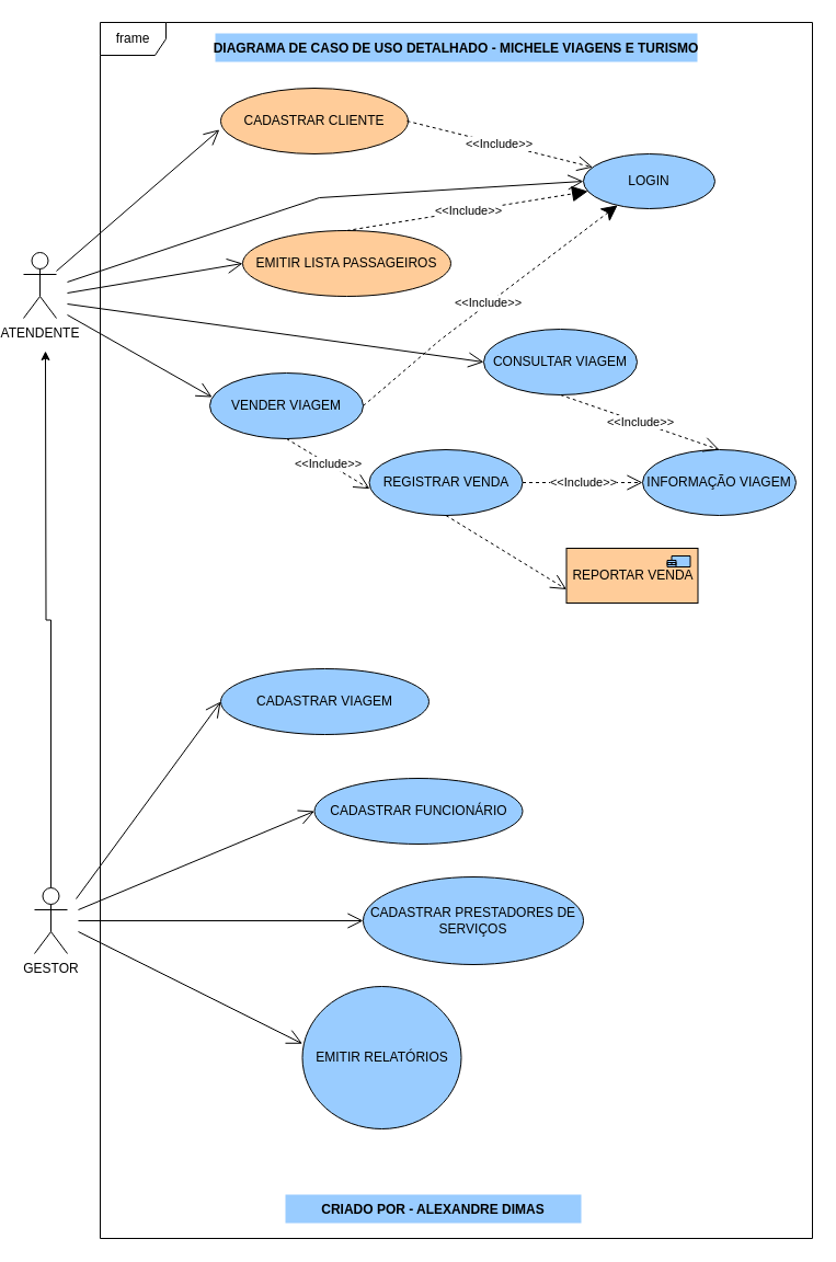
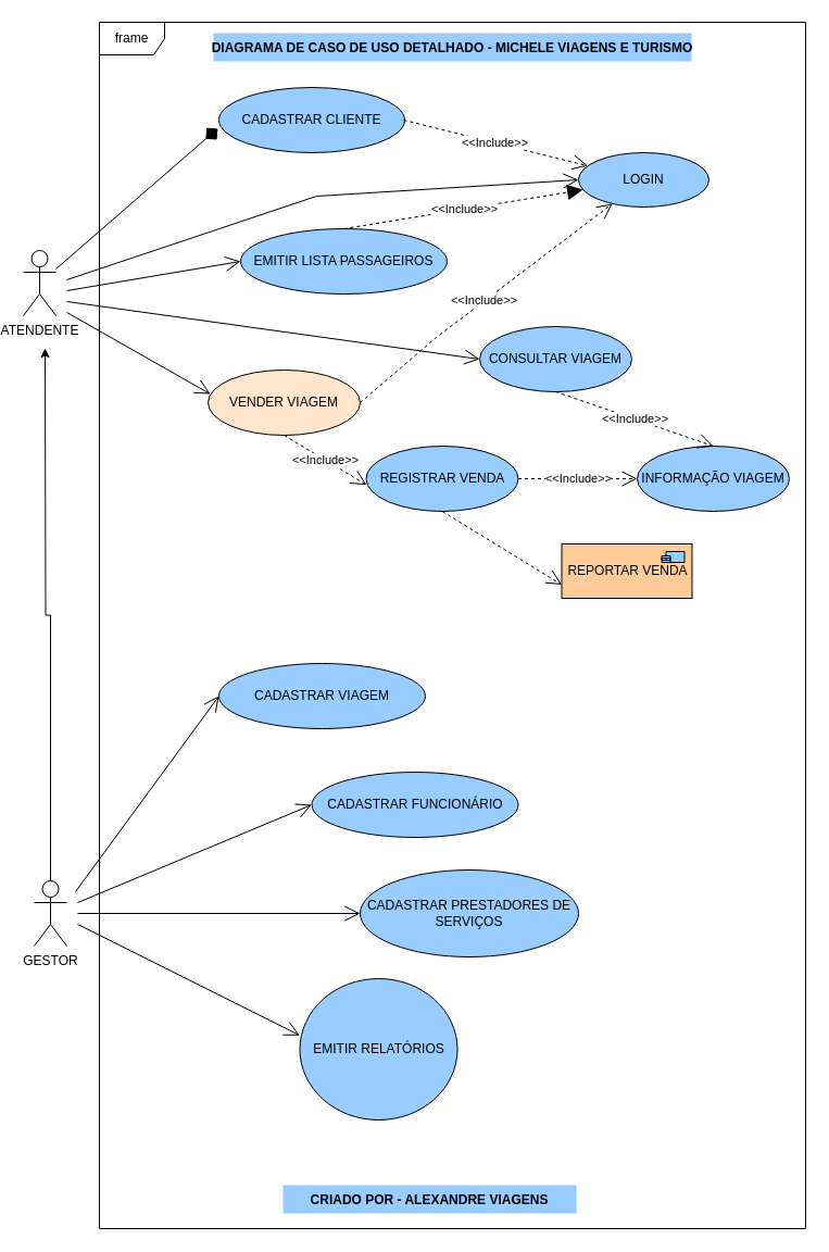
- <mxCell id="8" value="&lt;font style=&quot;vertical-align: inherit&quot;&gt;&lt;font style=&quot;vertical-align: inherit&quot;&gt;CADASTRAR CLIENTE&lt;/font&gt;&lt;/font&gt;" style="ellipse;whiteSpace=wrap;html=1;fillColor=#ffcc99;" vertex="1" parent="1"><mxGeometry x="200" y="80" width="171" height="60" as="geometry" /></mxCell>
+ <mxCell id="8" value="&lt;font style=&quot;vertical-align: inherit&quot;&gt;&lt;font style=&quot;vertical-align: inherit&quot;&gt;CADASTRAR CLIENTE&lt;/font&gt;&lt;/font&gt;" style="ellipse;whiteSpace=wrap;html=1;fillColor=#99CCFF;" vertex="1" parent="1"><mxGeometry x="200" y="80" width="171" height="60" as="geometry" /></mxCell>
- <mxCell id="29" value="" style="endArrow=open;endFill=1;endSize=12;html=1;rounded=0;entryX=-0.007;entryY=0.631;entryDx=0;entryDy=0;entryPerimeter=0;" edge="1" parent="1" source="5" target="8"><mxGeometry width="160" relative="1" as="geometry"><mxPoint x="80" y="190" as="sourcePoint" /><mxPoint x="240" y="190" as="targetPoint" /></mxGeometry></mxCell>
+ <mxCell id="29" value="" style="endArrow=diamond;endFill=1;endSize=12;html=1;rounded=0;entryX=-0.007;entryY=0.631;entryDx=0;entryDy=0;entryPerimeter=0;" edge="1" parent="1" source="5" target="8"><mxGeometry width="160" relative="1" as="geometry"><mxPoint x="80" y="190" as="sourcePoint" /><mxPoint x="240" y="190" as="targetPoint" /></mxGeometry></mxCell>
- <mxCell id="16" value="&amp;lt;&amp;lt;Include&amp;gt;&amp;gt;" style="endArrow=classic;endSize=12;dashed=1;html=1;rounded=0;exitX=1;exitY=0.5;exitDx=0;exitDy=0;" edge="1" parent="1" source="7" target="6"><mxGeometry width="160" relative="1" as="geometry"><mxPoint x="250" y="240" as="sourcePoint" /><mxPoint x="410" y="240" as="targetPoint" /><Array as="points"><mxPoint x="400" y="310" /></Array></mxGeometry></mxCell>
+ <mxCell id="16" value="&amp;lt;&amp;lt;Include&amp;gt;&amp;gt;" style="endArrow=open;endSize=12;dashed=1;html=1;rounded=0;exitX=1;exitY=0.5;exitDx=0;exitDy=0;" edge="1" parent="1" source="7" target="6"><mxGeometry width="160" relative="1" as="geometry"><mxPoint x="250" y="240" as="sourcePoint" /><mxPoint x="410" y="240" as="targetPoint" /><Array as="points"><mxPoint x="400" y="310" /></Array></mxGeometry></mxCell>
- <mxCell id="12" value="&lt;font style=&quot;vertical-align: inherit&quot;&gt;&lt;font style=&quot;vertical-align: inherit&quot;&gt;EMITIR LISTA PASSAGEIROS&lt;/font&gt;&lt;/font&gt;" style="ellipse;whiteSpace=wrap;html=1;fillColor=#ffcc99;" vertex="1" parent="1"><mxGeometry x="220" y="210" width="190" height="60" as="geometry" /></mxCell>
+ <mxCell id="12" value="&lt;font style=&quot;vertical-align: inherit&quot;&gt;&lt;font style=&quot;vertical-align: inherit&quot;&gt;EMITIR LISTA PASSAGEIROS&lt;/font&gt;&lt;/font&gt;" style="ellipse;whiteSpace=wrap;html=1;fillColor=#99CCFF;" vertex="1" parent="1"><mxGeometry x="220" y="210" width="190" height="60" as="geometry" /></mxCell>
- <mxCell id="7" value="&lt;font style=&quot;vertical-align: inherit&quot;&gt;&lt;font style=&quot;vertical-align: inherit&quot;&gt;VENDER VIAGEM&lt;/font&gt;&lt;/font&gt;" style="ellipse;whiteSpace=wrap;html=1;fillColor=#99CCFF;" vertex="1" parent="1"><mxGeometry x="190" y="340" width="140" height="60" as="geometry" /></mxCell>
+ <mxCell id="7" value="&lt;font style=&quot;vertical-align: inherit&quot;&gt;&lt;font style=&quot;vertical-align: inherit&quot;&gt;VENDER VIAGEM&lt;/font&gt;&lt;/font&gt;" style="ellipse;whiteSpace=wrap;html=1;fillColor=#ffe6cc;" vertex="1" parent="1"><mxGeometry x="190" y="340" width="140" height="60" as="geometry" /></mxCell>
- <mxCell id="15" value="CRIADO POR - ALEXANDRE DIMAS" style="text;align=center;fontStyle=1;verticalAlign=middle;spacingLeft=3;spacingRight=3;strokeColor=none;rotatable=0;points=[[0,0.5],[1,0.5]];portConstraint=eastwest;fillColor=#99CCFF;" vertex="1" parent="1"><mxGeometry x="259" y="1090" width="270" height="26" as="geometry" /></mxCell>
+ <mxCell id="15" value="CRIADO POR - ALEXANDRE VIAGENS" style="text;align=center;fontStyle=1;verticalAlign=middle;spacingLeft=3;spacingRight=3;strokeColor=none;rotatable=0;points=[[0,0.5],[1,0.5]];portConstraint=eastwest;fillColor=#99CCFF;" vertex="1" parent="1"><mxGeometry x="259" y="1090" width="270" height="26" as="geometry" /></mxCell>
